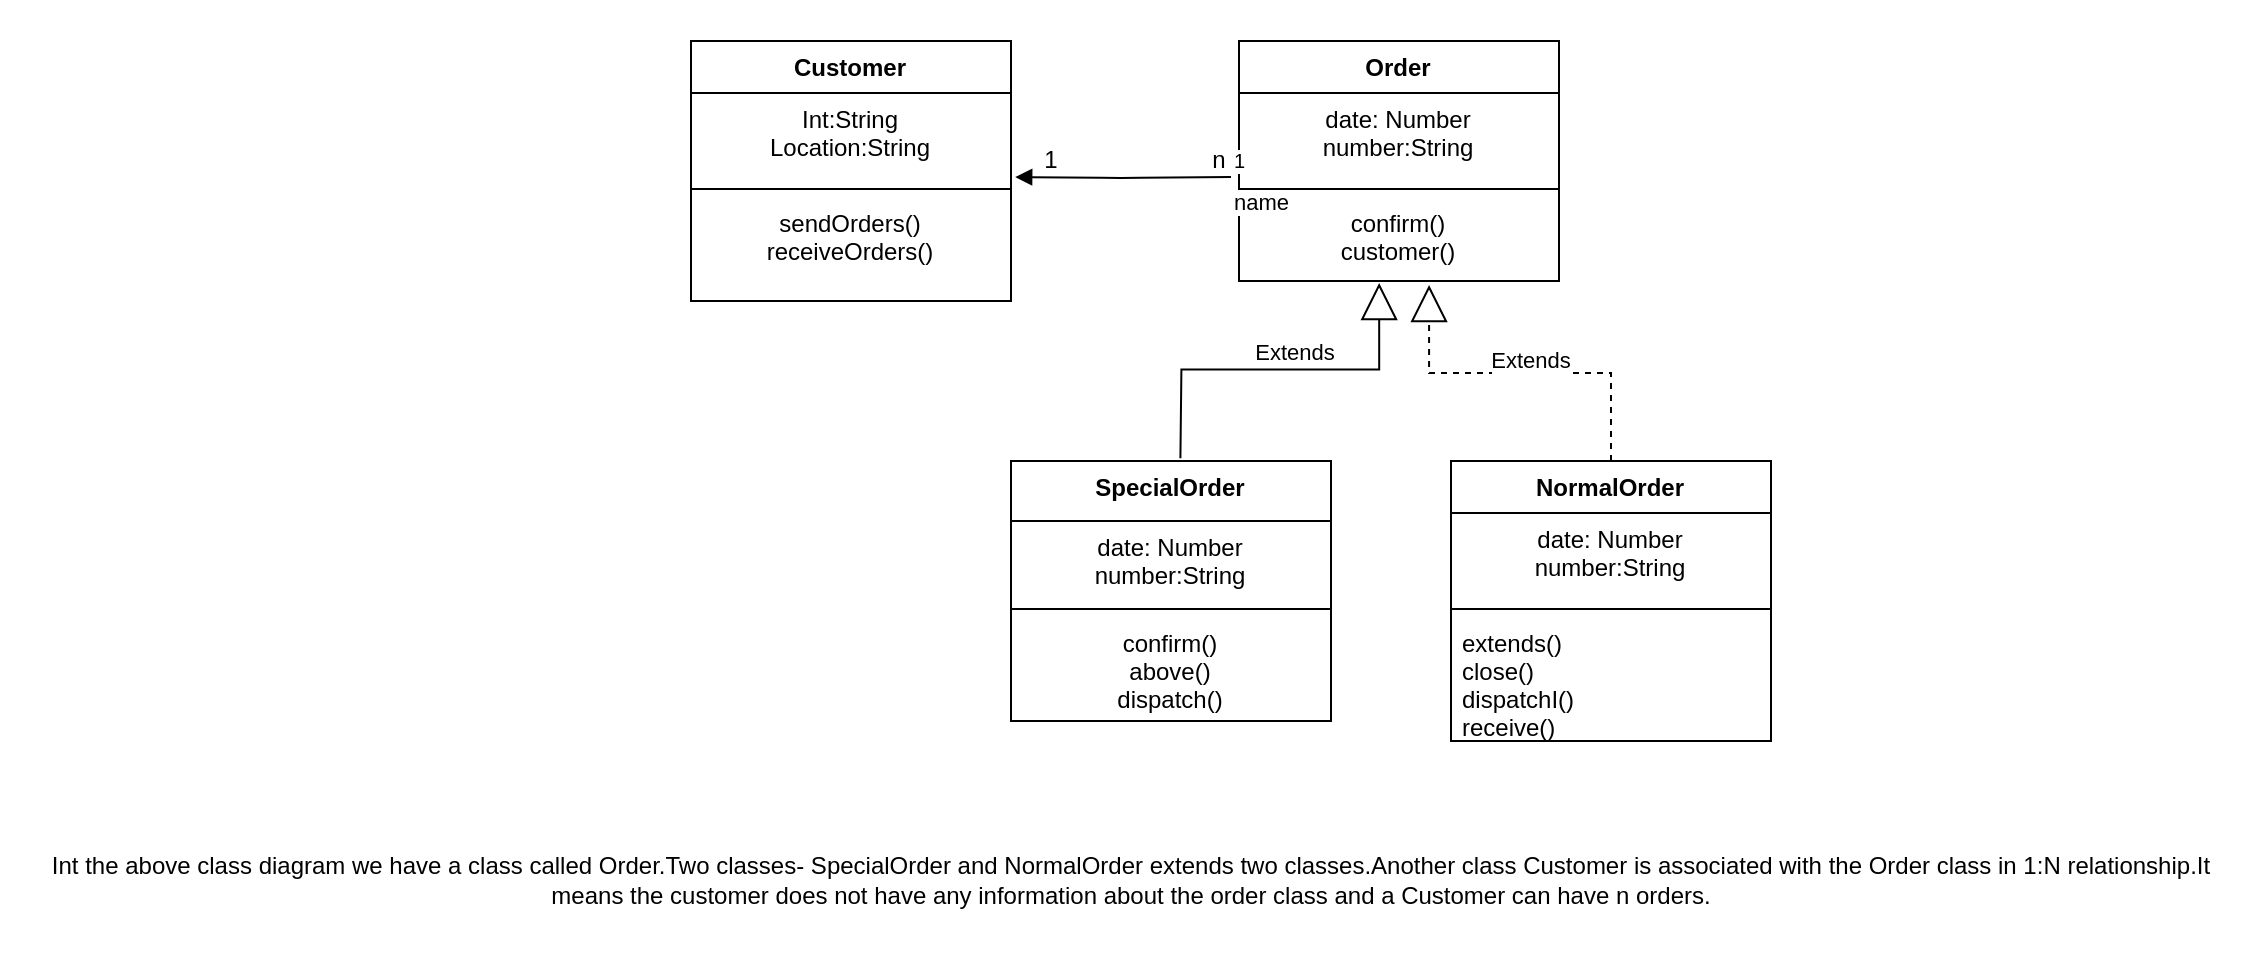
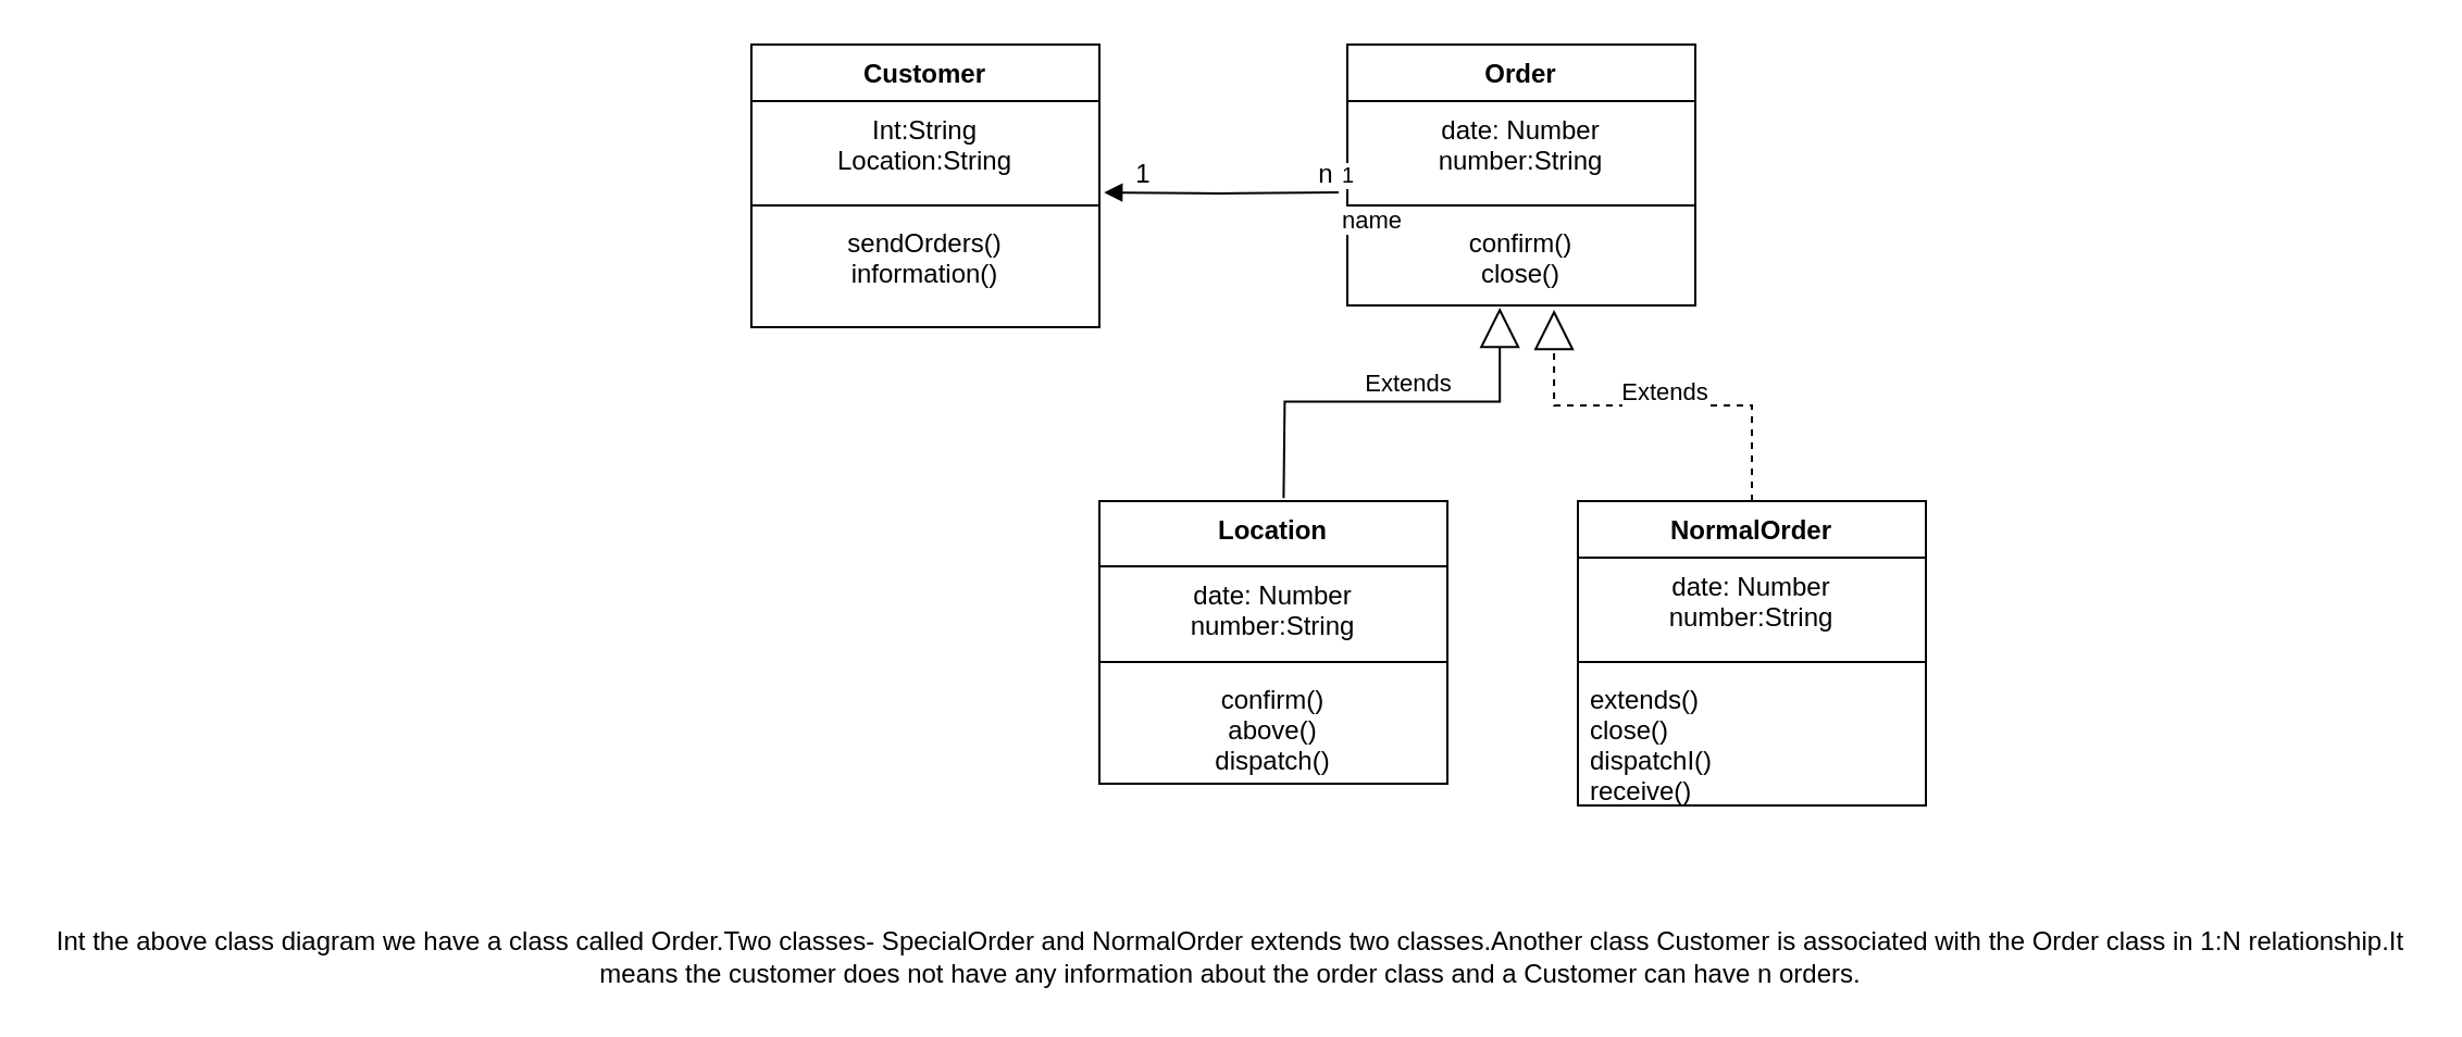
- <mxCell id="19" value="sendOrders()&#10;receiveOrders()" style="text;strokeColor=none;fillColor=none;align=center;verticalAlign=top;spacingLeft=4;spacingRight=4;overflow=hidden;rotatable=0;points=[[0,0.5],[1,0.5]];portConstraint=eastwest;" vertex="1" parent="16"><mxGeometry y="78" width="160" height="52" as="geometry" /></mxCell>
+ <mxCell id="19" value="sendOrders()&#10;information()" style="text;strokeColor=none;fillColor=none;align=center;verticalAlign=top;spacingLeft=4;spacingRight=4;overflow=hidden;rotatable=0;points=[[0,0.5],[1,0.5]];portConstraint=eastwest;" vertex="1" parent="16"><mxGeometry y="78" width="160" height="52" as="geometry" /></mxCell>
- <mxCell id="5" value="confirm()&#10;customer()" style="text;strokeColor=none;fillColor=none;align=center;verticalAlign=top;spacingLeft=4;spacingRight=4;overflow=hidden;rotatable=0;points=[[0,0.5],[1,0.5]];portConstraint=eastwest;" vertex="1" parent="2"><mxGeometry y="78" width="160" height="42" as="geometry" /></mxCell>
+ <mxCell id="5" value="confirm()&#10;close()" style="text;strokeColor=none;fillColor=none;align=center;verticalAlign=top;spacingLeft=4;spacingRight=4;overflow=hidden;rotatable=0;points=[[0,0.5],[1,0.5]];portConstraint=eastwest;" vertex="1" parent="2"><mxGeometry y="78" width="160" height="42" as="geometry" /></mxCell>
- <mxCell id="7" value="SpecialOrder" style="swimlane;fontStyle=1;align=center;verticalAlign=top;childLayout=stackLayout;horizontal=1;startSize=30;horizontalStack=0;resizeParent=1;resizeParentMax=0;resizeLast=0;collapsible=1;marginBottom=0;" vertex="1" parent="1"><mxGeometry x="505" y="230" width="160" height="130" as="geometry" /></mxCell>
+ <mxCell id="7" value="Location" style="swimlane;fontStyle=1;align=center;verticalAlign=top;childLayout=stackLayout;horizontal=1;startSize=30;horizontalStack=0;resizeParent=1;resizeParentMax=0;resizeLast=0;collapsible=1;marginBottom=0;" vertex="1" parent="1"><mxGeometry x="505" y="230" width="160" height="130" as="geometry" /></mxCell>
